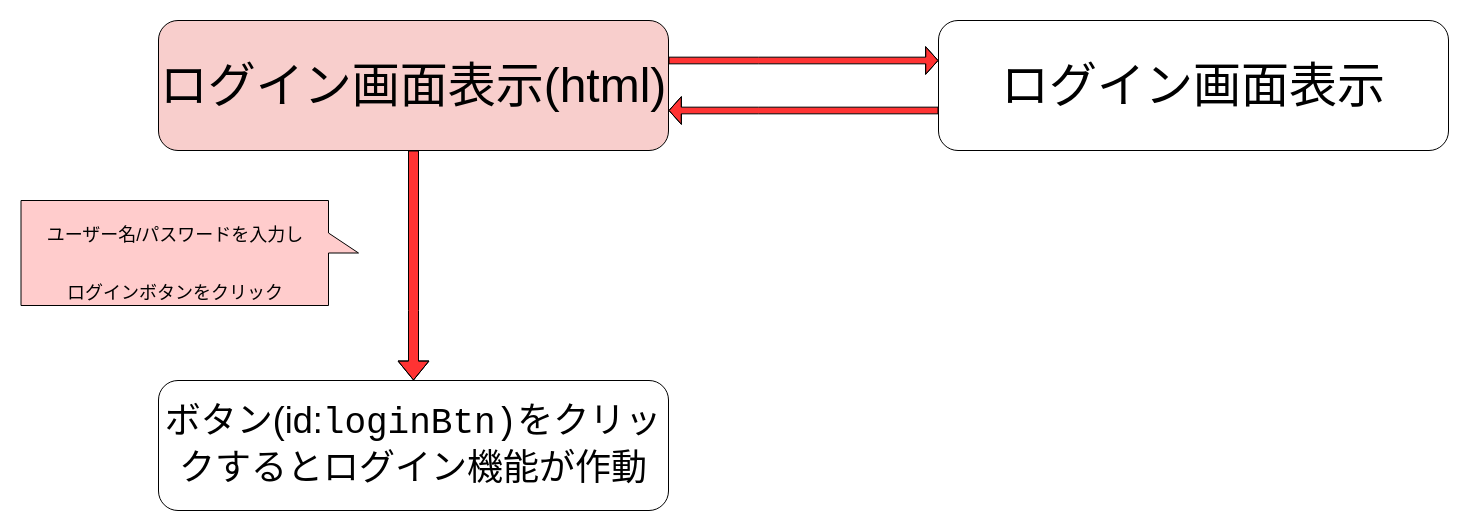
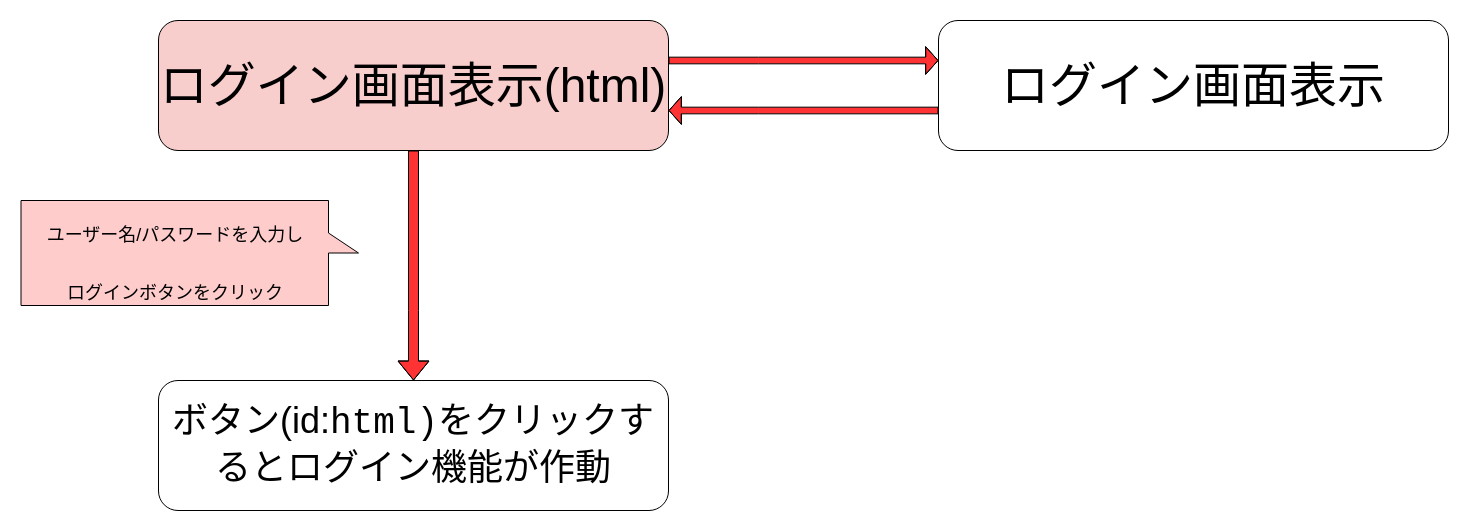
- <mxCell id="4" value="&lt;font style=&quot;font-size: 36px;&quot;&gt;&lt;font style=&quot;&quot;&gt;&lt;font style=&quot;&quot; color=&quot;#000000&quot;&gt;ボタン(id:&lt;/font&gt;&lt;/font&gt;&lt;span style=&quot;font-family: Consolas, &amp;quot;Courier New&amp;quot;, monospace;&quot;&gt;&lt;font color=&quot;#000000&quot;&gt;loginBtn)をクリックするとログイン機能が作動&lt;/font&gt;&lt;/span&gt;&lt;/font&gt;" style="rounded=1;whiteSpace=wrap;html=1;fillColor=#FFFFFF;" vertex="1" parent="1"><mxGeometry x="158" y="380" width="510" height="130" as="geometry" /></mxCell>
+ <mxCell id="4" value="&lt;font style=&quot;font-size: 36px;&quot;&gt;&lt;font style=&quot;&quot;&gt;&lt;font style=&quot;&quot; color=&quot;#000000&quot;&gt;ボタン(id:&lt;/font&gt;&lt;/font&gt;&lt;span style=&quot;font-family: Consolas, &amp;quot;Courier New&amp;quot;, monospace;&quot;&gt;&lt;font color=&quot;#000000&quot;&gt;html)をクリックするとログイン機能が作動&lt;/font&gt;&lt;/span&gt;&lt;/font&gt;" style="rounded=1;whiteSpace=wrap;html=1;fillColor=#FFFFFF;" vertex="1" parent="1"><mxGeometry x="158" y="380" width="510" height="130" as="geometry" /></mxCell>
